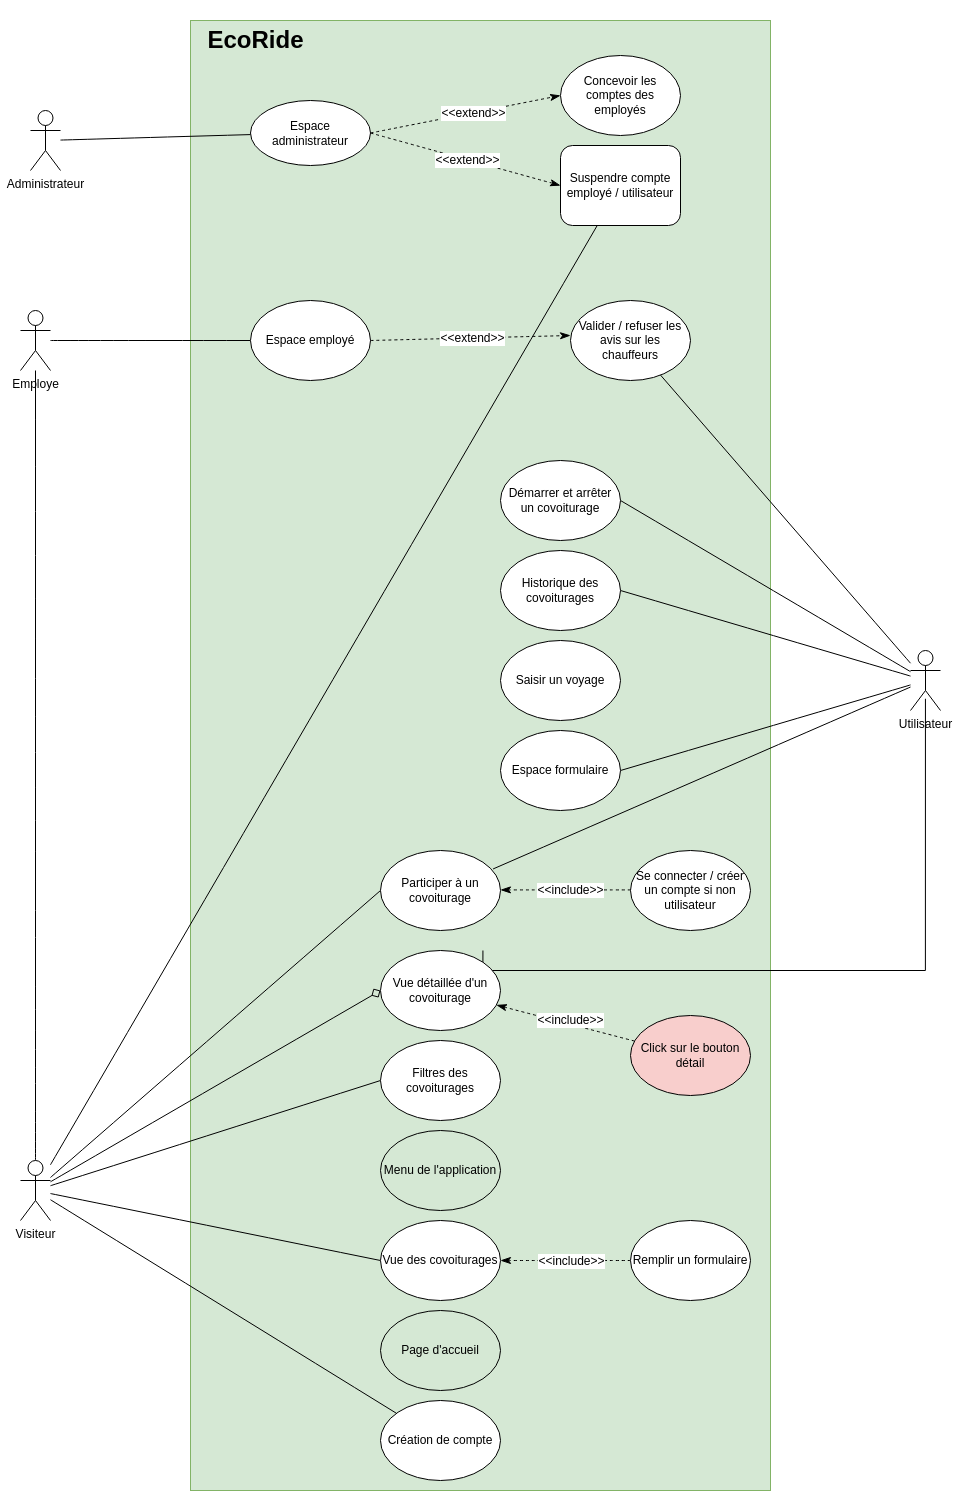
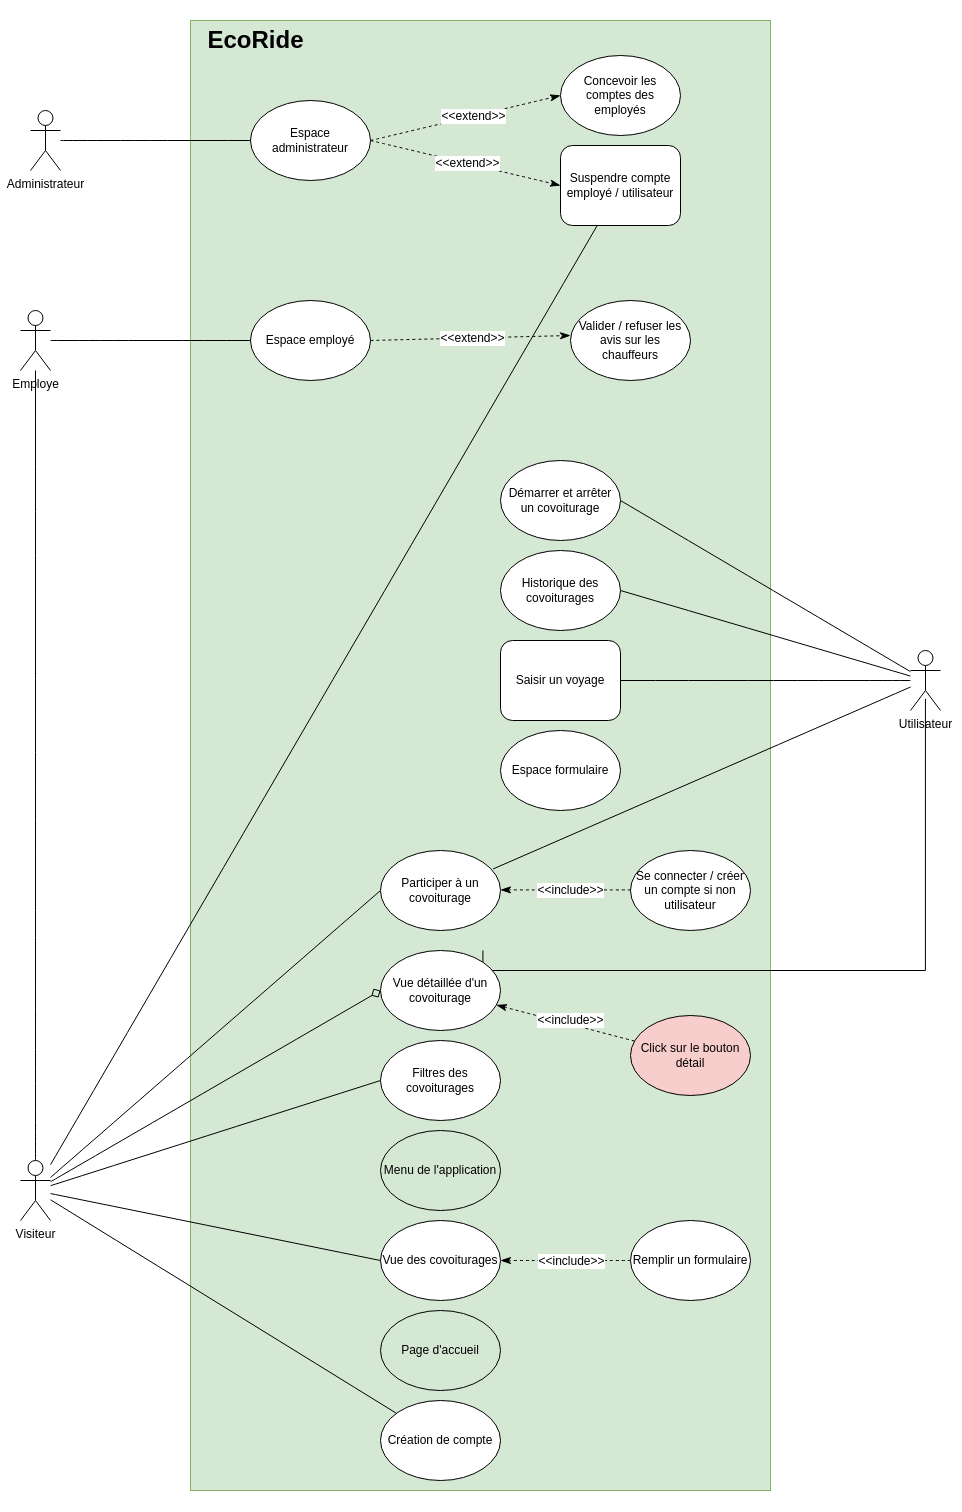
- <mxCell id="42" value="Espace administrateur" style="ellipse;whiteSpace=wrap;html=1;" vertex="1" parent="1"><mxGeometry x="250" y="100" width="120" height="65" as="geometry" /></mxCell>
+ <mxCell id="42" value="Espace administrateur" style="ellipse;whiteSpace=wrap;html=1;" vertex="1" parent="1"><mxGeometry x="250" y="100" width="120" height="80" as="geometry" /></mxCell>
- <mxCell id="9" style="edgeStyle=none;curved=1;rounded=0;orthogonalLoop=1;jettySize=auto;html=1;fontSize=12;startSize=8;endSize=8;endArrow=none;endFill=0;" edge="1" parent="1" source="12" target="51"><mxGeometry relative="1" as="geometry" /></mxCell>
+ <mxCell id="9" style="edgeStyle=none;curved=1;rounded=0;orthogonalLoop=1;jettySize=auto;html=1;entryX=1;entryY=0.5;entryDx=0;entryDy=0;fontSize=12;startSize=8;endSize=8;endArrow=none;endFill=0;" edge="1" parent="1" source="12" target="34"><mxGeometry relative="1" as="geometry" /></mxCell>
- <mxCell id="34" value="Saisir un voyage" style="ellipse;whiteSpace=wrap;html=1;" vertex="1" parent="1"><mxGeometry x="500" y="640" width="120" height="80" as="geometry" /></mxCell>
+ <mxCell id="34" value="Saisir un voyage" style="whiteSpace=wrap;html=1;rounded=1;" vertex="1" parent="1"><mxGeometry x="500" y="640" width="120" height="80" as="geometry" /></mxCell>
- <mxCell id="8" style="edgeStyle=none;curved=1;rounded=0;orthogonalLoop=1;jettySize=auto;html=1;entryX=1;entryY=0.5;entryDx=0;entryDy=0;fontSize=12;startSize=8;endSize=8;endArrow=none;endFill=0;" edge="1" parent="1" source="12" target="33"><mxGeometry relative="1" as="geometry" /></mxCell>
